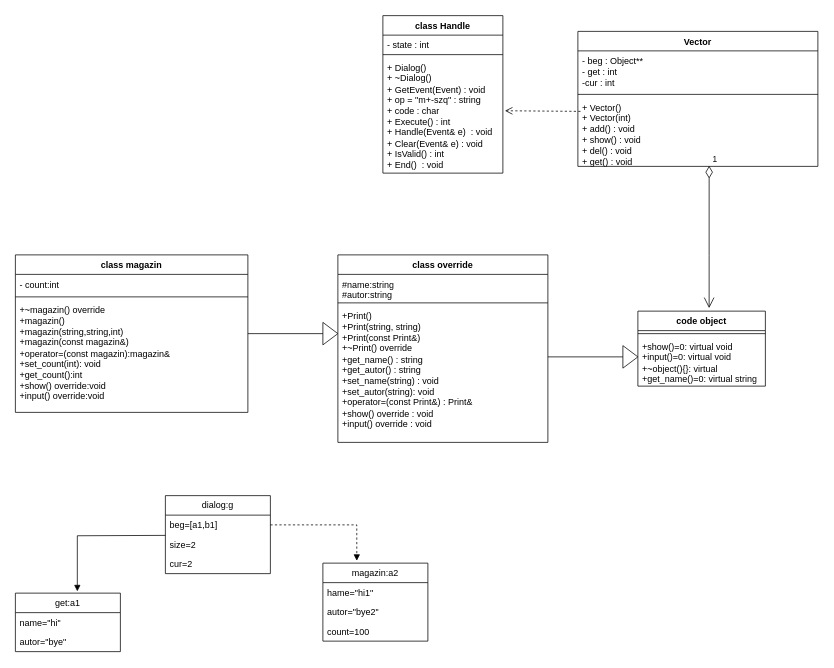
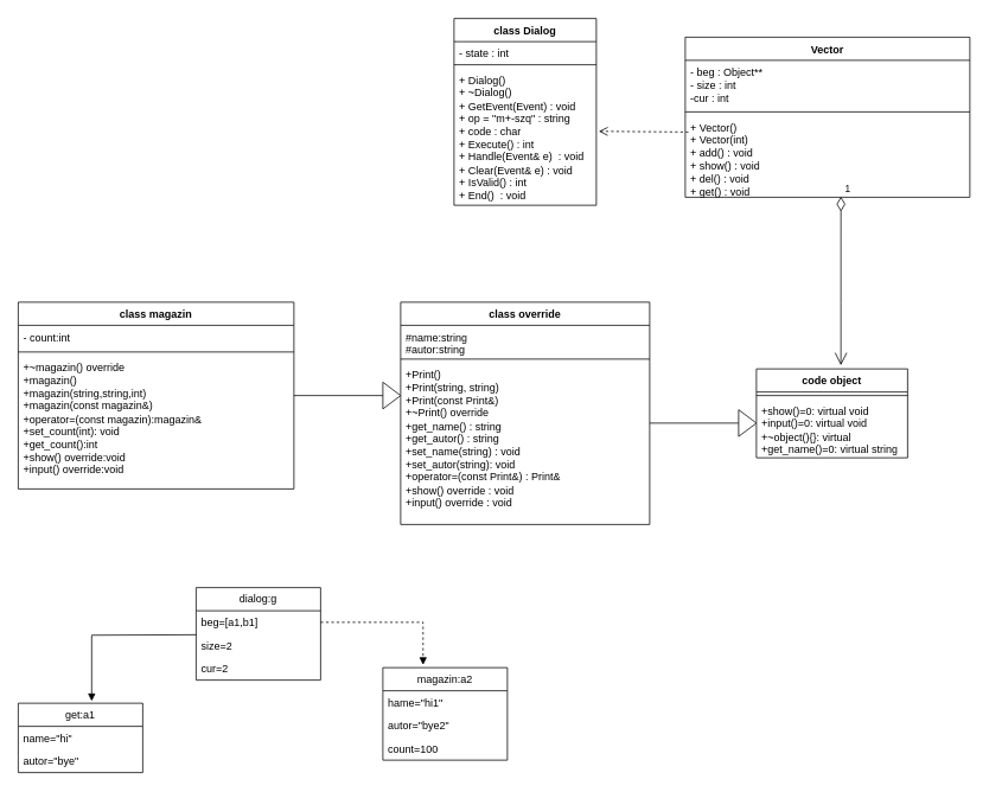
- <mxCell id="17" value="class Handle" style="swimlane;fontStyle=1;align=center;verticalAlign=top;childLayout=stackLayout;horizontal=1;startSize=26;horizontalStack=0;resizeParent=1;resizeParentMax=0;resizeLast=0;collapsible=1;marginBottom=0;whiteSpace=wrap;html=1;" parent="1" vertex="1"><mxGeometry x="510" y="20" width="160" height="210" as="geometry" /></mxCell>
+ <mxCell id="17" value="class Dialog" style="swimlane;fontStyle=1;align=center;verticalAlign=top;childLayout=stackLayout;horizontal=1;startSize=26;horizontalStack=0;resizeParent=1;resizeParentMax=0;resizeLast=0;collapsible=1;marginBottom=0;whiteSpace=wrap;html=1;" parent="1" vertex="1"><mxGeometry x="510" y="20" width="160" height="210" as="geometry" /></mxCell>
- <mxCell id="14" value="-&amp;nbsp;beg :&amp;nbsp;Object**&amp;nbsp;&lt;div&gt;- get : int&lt;/div&gt;&lt;div&gt;-cur : int&lt;/div&gt;&lt;div&gt;&lt;br&gt;&lt;/div&gt;" style="text;strokeColor=none;fillColor=none;align=left;verticalAlign=top;spacingLeft=4;spacingRight=4;overflow=hidden;rotatable=0;points=[[0,0.5],[1,0.5]];portConstraint=eastwest;whiteSpace=wrap;html=1;" parent="13" vertex="1"><mxGeometry y="26" width="320" height="54" as="geometry" /></mxCell>
+ <mxCell id="14" value="-&amp;nbsp;beg :&amp;nbsp;Object**&amp;nbsp;&lt;div&gt;- size : int&lt;/div&gt;&lt;div&gt;-cur : int&lt;/div&gt;&lt;div&gt;&lt;br&gt;&lt;/div&gt;" style="text;strokeColor=none;fillColor=none;align=left;verticalAlign=top;spacingLeft=4;spacingRight=4;overflow=hidden;rotatable=0;points=[[0,0.5],[1,0.5]];portConstraint=eastwest;whiteSpace=wrap;html=1;" parent="13" vertex="1"><mxGeometry y="26" width="320" height="54" as="geometry" /></mxCell>
